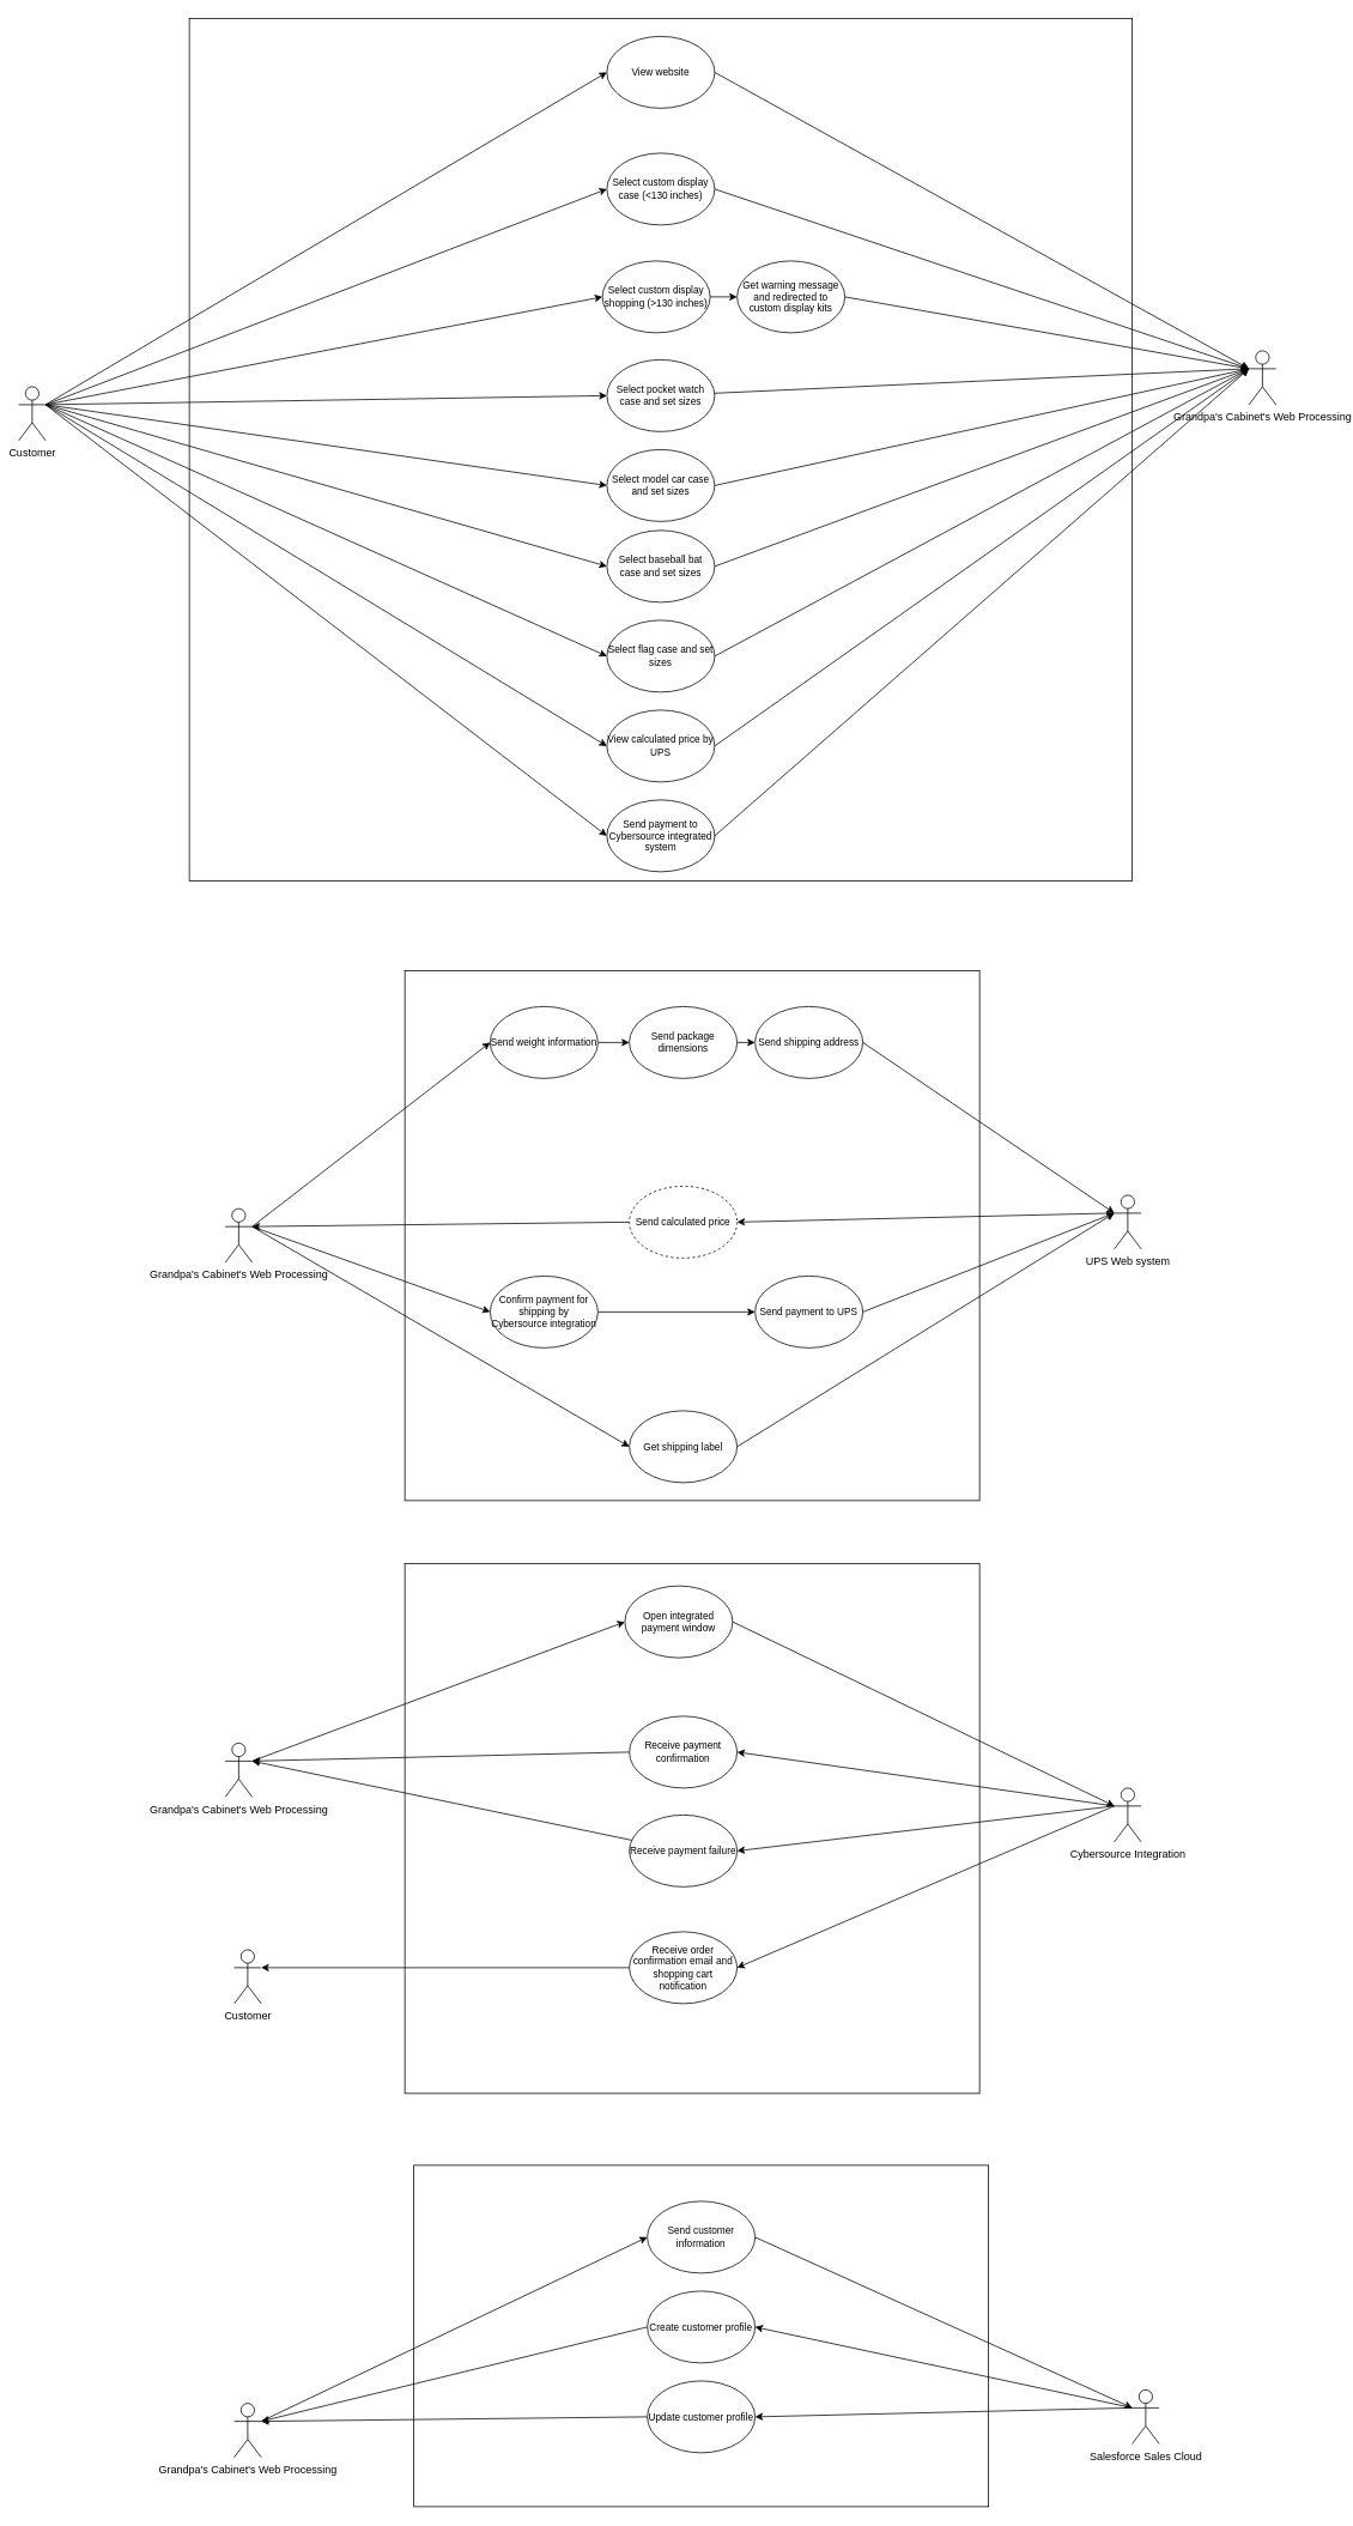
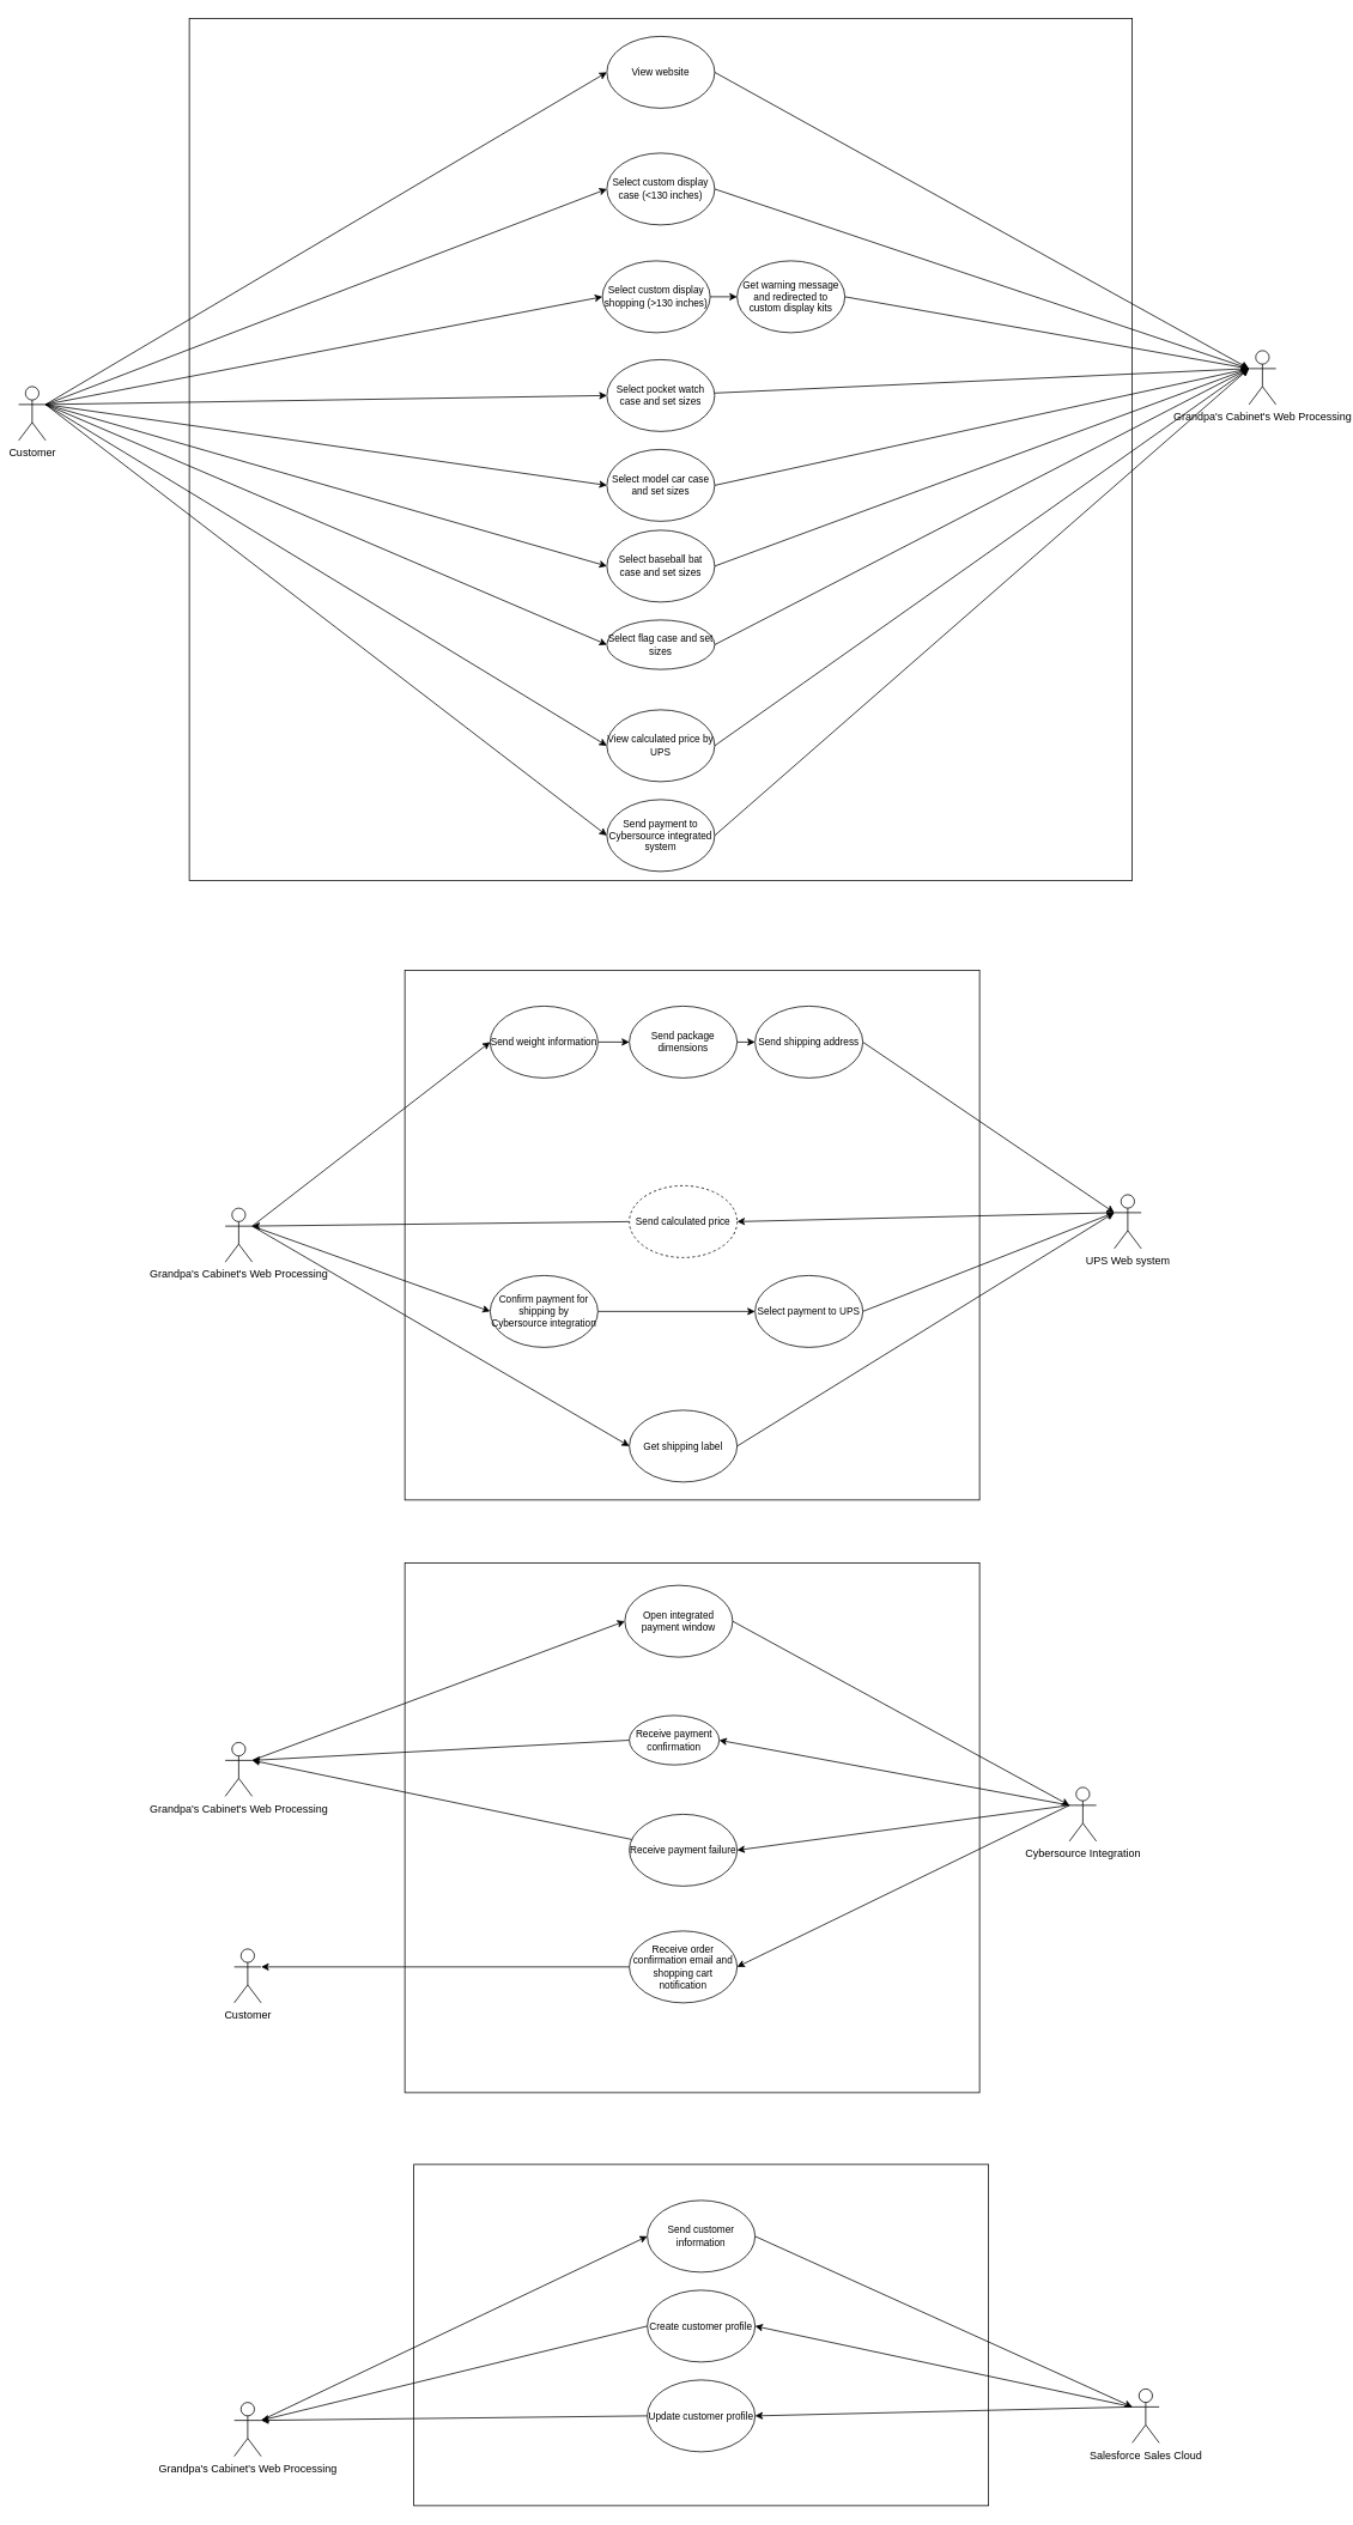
- <mxCell id="29" value="Select flag case and set sizes" style="ellipse;whiteSpace=wrap;html=1;fontFamily=Helvetica;fontSize=11;fontColor=default;" vertex="1" parent="1"><mxGeometry x="675" y="690" width="120" height="80" as="geometry" /></mxCell>
+ <mxCell id="29" value="Select flag case and set sizes" style="ellipse;whiteSpace=wrap;html=1;fontFamily=Helvetica;fontSize=11;fontColor=default;" vertex="1" parent="1"><mxGeometry x="675" y="690" width="120" height="55" as="geometry" /></mxCell>
- <mxCell id="52" value="Send payment to UPS" style="ellipse;whiteSpace=wrap;html=1;fontFamily=Helvetica;fontSize=11;fontColor=default;" vertex="1" parent="1"><mxGeometry x="840" y="1420" width="120" height="80" as="geometry" /></mxCell>
+ <mxCell id="52" value="Select payment to UPS" style="ellipse;whiteSpace=wrap;html=1;fontFamily=Helvetica;fontSize=11;fontColor=default;" vertex="1" parent="1"><mxGeometry x="840" y="1420" width="120" height="80" as="geometry" /></mxCell>
- <mxCell id="65" value="Receive payment confirmation" style="ellipse;whiteSpace=wrap;html=1;fontFamily=Helvetica;fontSize=11;fontColor=default;" vertex="1" parent="1"><mxGeometry x="700" y="1910" width="120" height="80" as="geometry" /></mxCell>
+ <mxCell id="65" value="Receive payment confirmation" style="ellipse;whiteSpace=wrap;html=1;fontFamily=Helvetica;fontSize=11;fontColor=default;" vertex="1" parent="1"><mxGeometry x="700" y="1910" width="100" height="55" as="geometry" /></mxCell>
- <mxCell id="59" value="Cybersource Integration" style="shape=umlActor;verticalLabelPosition=bottom;verticalAlign=top;html=1;outlineConnect=0;" vertex="1" parent="1"><mxGeometry x="1240" y="1990" width="30" height="60" as="geometry" /></mxCell>
+ <mxCell id="59" value="Cybersource Integration" style="shape=umlActor;verticalLabelPosition=bottom;verticalAlign=top;html=1;outlineConnect=0;" vertex="1" parent="1"><mxGeometry x="1190" y="1990" width="30" height="60" as="geometry" /></mxCell>
